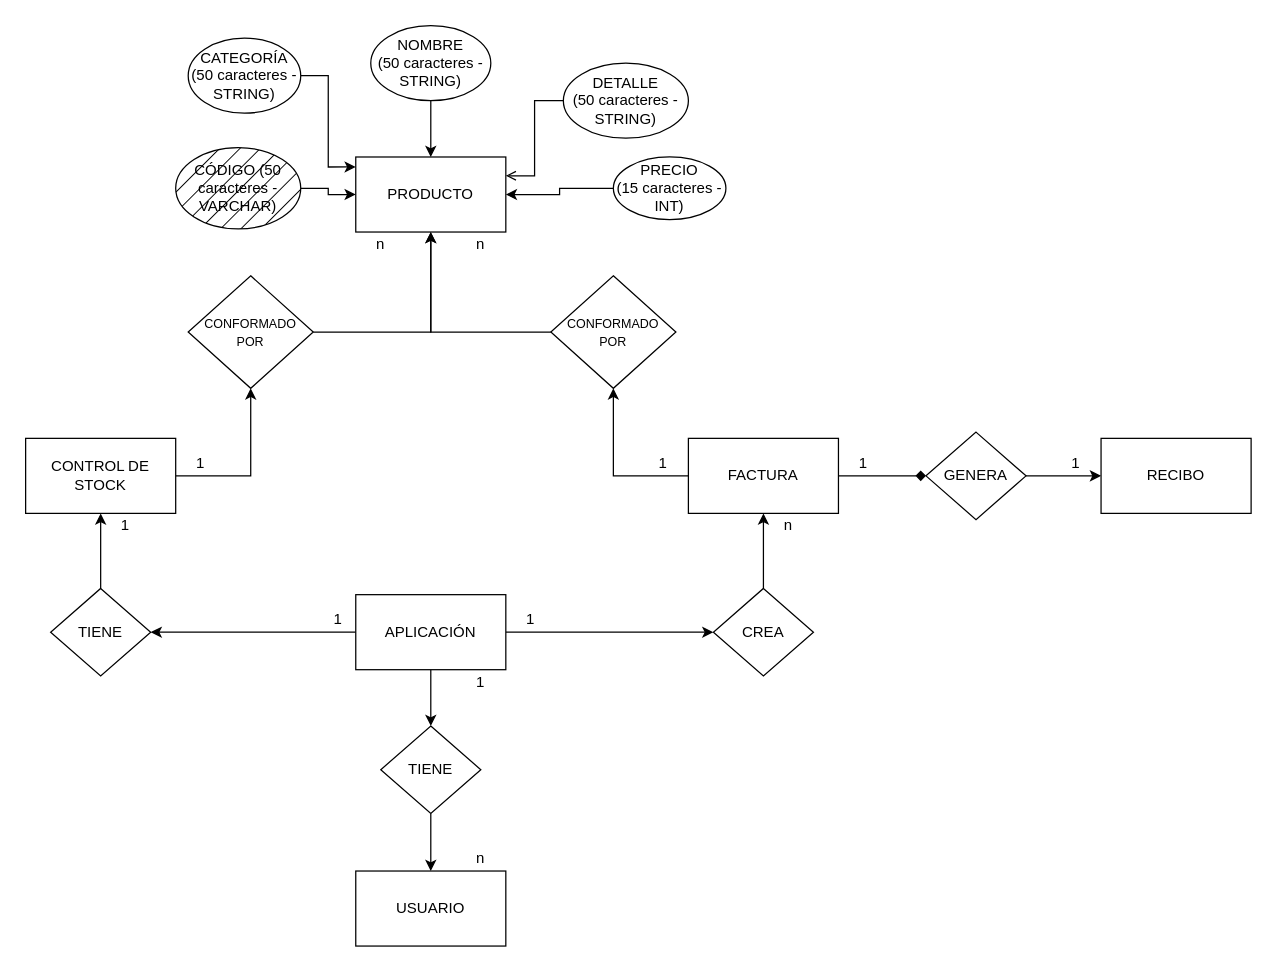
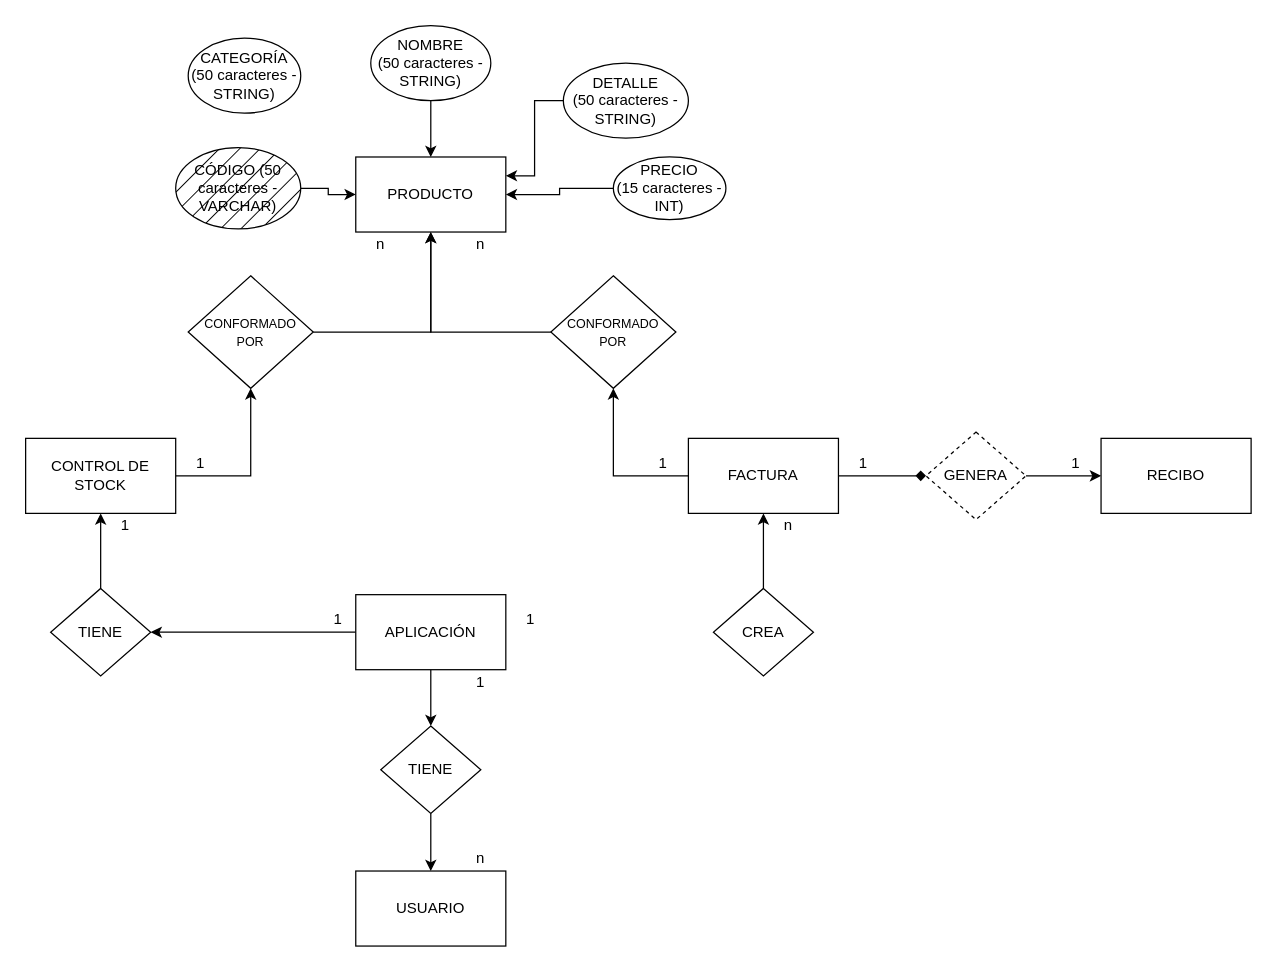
- <mxCell id="7" style="edgeStyle=orthogonalEdgeStyle;rounded=0;orthogonalLoop=1;jettySize=auto;html=1;entryX=0;entryY=0.133;entryDx=0;entryDy=0;entryPerimeter=0;" edge="1" parent="1" source="8" target="2"><mxGeometry relative="1" as="geometry" /></mxCell>
- <mxCell id="9" style="edgeStyle=orthogonalEdgeStyle;rounded=0;orthogonalLoop=1;jettySize=auto;html=1;entryX=1;entryY=0.25;entryDx=0;entryDy=0;endArrow=open;" edge="1" parent="1" source="10" target="2"><mxGeometry relative="1" as="geometry" /></mxCell>
+ <mxCell id="9" style="edgeStyle=orthogonalEdgeStyle;rounded=0;orthogonalLoop=1;jettySize=auto;html=1;entryX=1;entryY=0.25;entryDx=0;entryDy=0;" edge="1" parent="1" source="10" target="2"><mxGeometry relative="1" as="geometry" /></mxCell>
- <mxCell id="29" value="GENERA" style="rhombus;whiteSpace=wrap;html=1;verticalAlign=middle;" vertex="1" parent="1"><mxGeometry x="740" y="345" width="80" height="70" as="geometry" /></mxCell>
+ <mxCell id="29" value="GENERA" style="rhombus;whiteSpace=wrap;html=1;verticalAlign=middle;dashed=1;" vertex="1" parent="1"><mxGeometry x="740" y="345" width="80" height="70" as="geometry" /></mxCell>
- <mxCell id="15" style="edgeStyle=orthogonalEdgeStyle;rounded=0;orthogonalLoop=1;jettySize=auto;html=1;entryX=0;entryY=0.5;entryDx=0;entryDy=0;" edge="1" parent="1" source="16" target="45"><mxGeometry relative="1" as="geometry"><mxPoint x="480" y="505" as="targetPoint" /></mxGeometry></mxCell>
